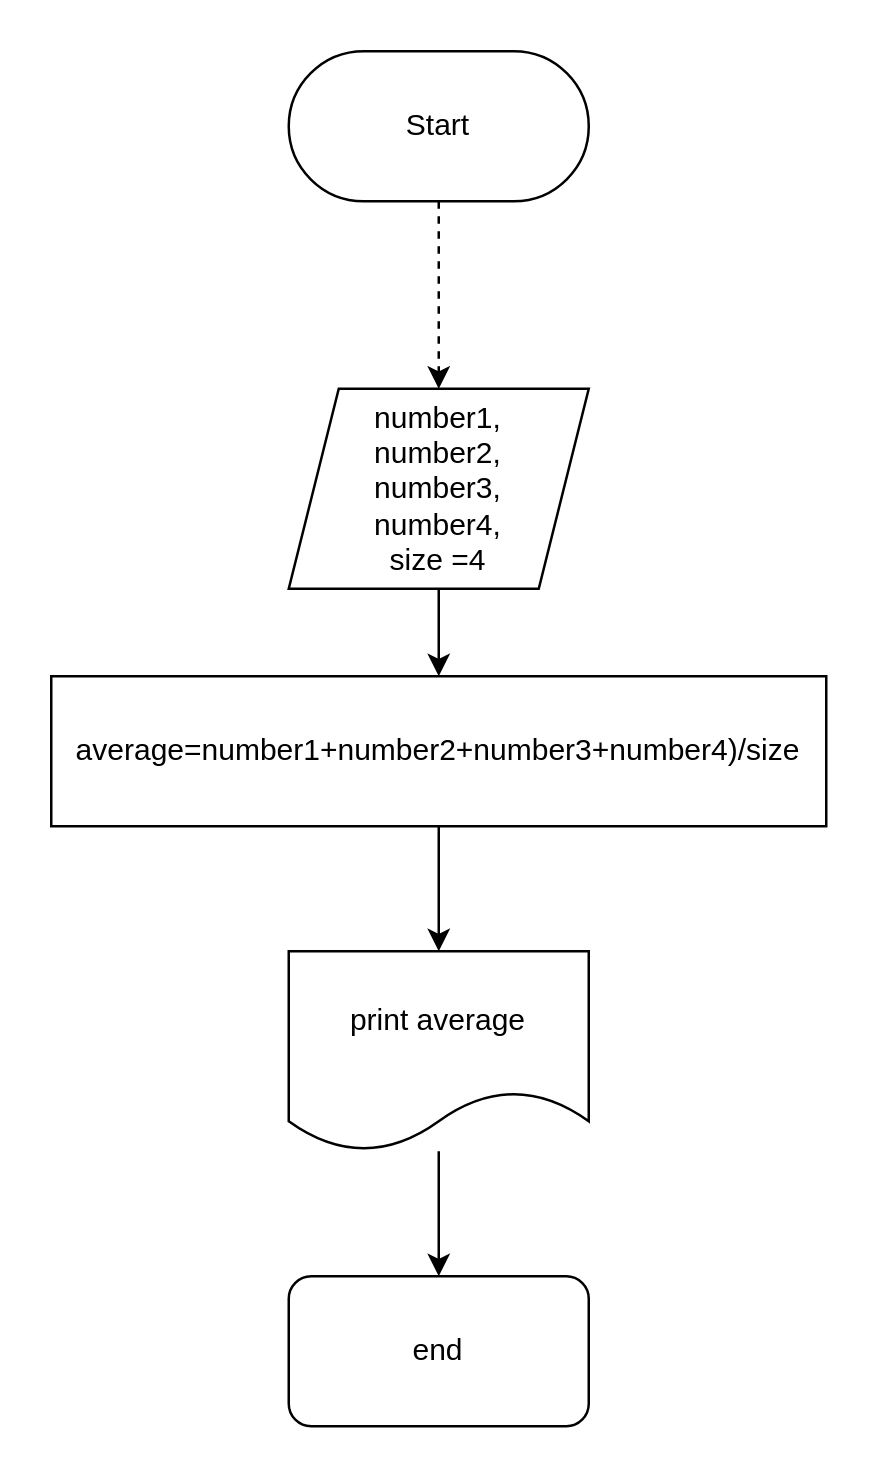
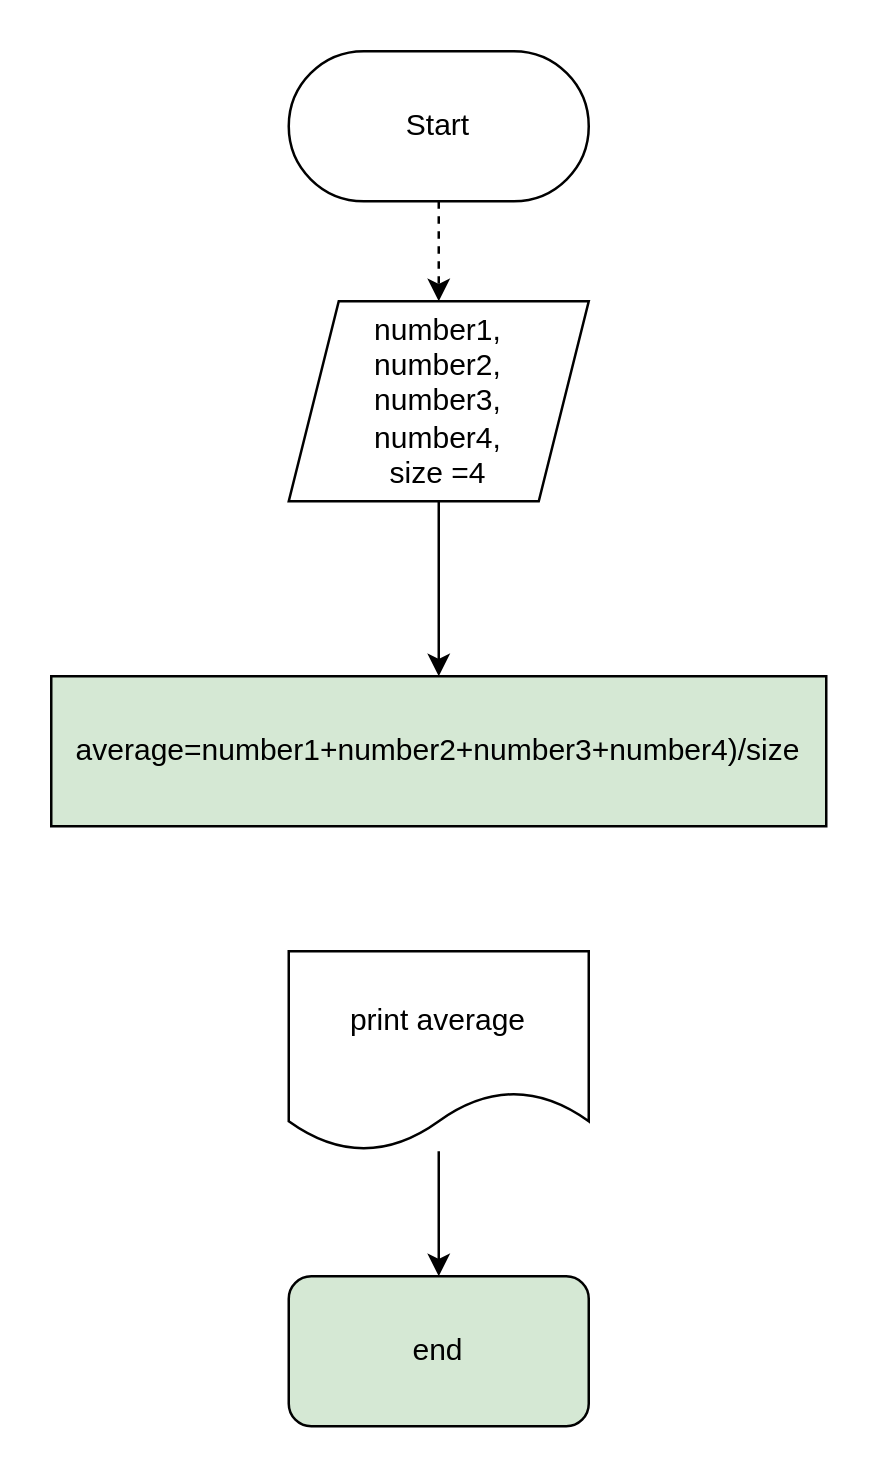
- <mxCell id="5" value="number1,&lt;br&gt;number2,&lt;br&gt;number3,&lt;br&gt;number4,&lt;br&gt;size =4" style="shape=parallelogram;perimeter=parallelogramPerimeter;whiteSpace=wrap;html=1;fixedSize=1;" vertex="1" parent="1"><mxGeometry x="115" y="155" width="120" height="80" as="geometry" /></mxCell>
+ <mxCell id="5" value="number1,&lt;br&gt;number2,&lt;br&gt;number3,&lt;br&gt;number4,&lt;br&gt;size =4" style="shape=parallelogram;perimeter=parallelogramPerimeter;whiteSpace=wrap;html=1;fixedSize=1;" vertex="1" parent="1"><mxGeometry x="115" y="120" width="120" height="80" as="geometry" /></mxCell>
- <mxCell id="7" value="average=number1+number2+number3+number4)/size" style="rounded=0;whiteSpace=wrap;html=1;" vertex="1" parent="1"><mxGeometry x="20" y="270" width="310" height="60" as="geometry" /></mxCell>
+ <mxCell id="7" value="average=number1+number2+number3+number4)/size" style="rounded=0;whiteSpace=wrap;html=1;fillColor=#d5e8d4;" vertex="1" parent="1"><mxGeometry x="20" y="270" width="310" height="60" as="geometry" /></mxCell>
- <mxCell id="6" value="" style="edgeStyle=orthogonalEdgeStyle;rounded=0;orthogonalLoop=1;jettySize=auto;html=1;" edge="1" parent="1" source="7" target="9"><mxGeometry relative="1" as="geometry" /></mxCell>
- <mxCell id="10" value="end" style="rounded=1;whiteSpace=wrap;html=1;" vertex="1" parent="1"><mxGeometry x="115" y="510" width="120" height="60" as="geometry" /></mxCell>
+ <mxCell id="10" value="end" style="rounded=1;whiteSpace=wrap;html=1;fillColor=#d5e8d4;" vertex="1" parent="1"><mxGeometry x="115" y="510" width="120" height="60" as="geometry" /></mxCell>
